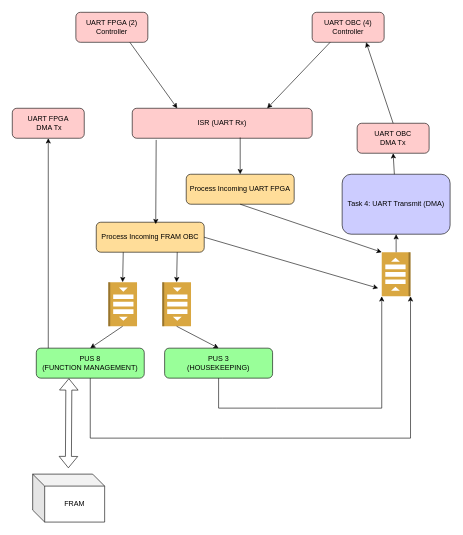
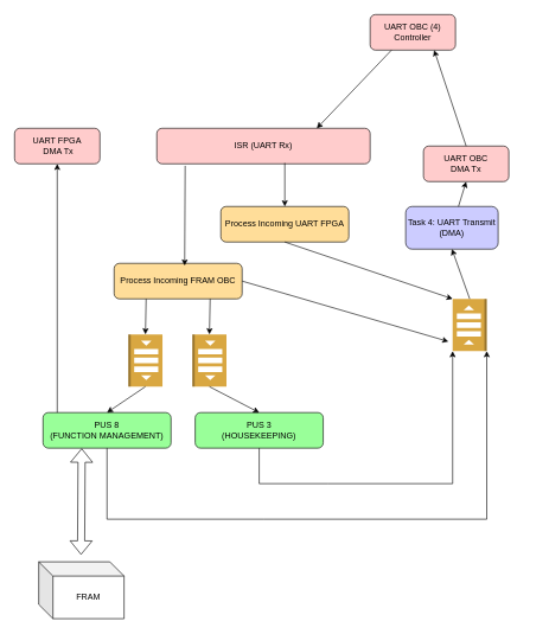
- <mxCell id="8" value="UART FPGA (2) Controller" style="rounded=1;whiteSpace=wrap;fillColor=#FFCCCC;" parent="1" vertex="1"><mxGeometry x="126" y="20" width="120" height="50" as="geometry" /></mxCell>
- <mxCell id="26" value="" style="endArrow=classic;html=1;rounded=0;entryX=0.25;entryY=0;entryDx=0;entryDy=0;exitX=0.75;exitY=1;exitDx=0;exitDy=0;" edge="1" parent="1" source="8" target="2"><mxGeometry width="50" height="50" relative="1" as="geometry"><mxPoint x="150" y="70" as="sourcePoint" /><mxPoint x="200" y="20" as="targetPoint" /></mxGeometry></mxCell>
- <mxCell id="6" value="Task 4: UART Transmit (DMA)" style="rounded=1;whiteSpace=wrap;fillColor=#CCCCFF;" parent="1" vertex="1"><mxGeometry x="570" y="290" width="180" height="100" as="geometry" /></mxCell>
+ <mxCell id="6" value="Task 4: UART Transmit (DMA)" style="rounded=1;whiteSpace=wrap;fillColor=#CCCCFF;" parent="1" vertex="1"><mxGeometry x="570" y="290" width="130" height="60" as="geometry" /></mxCell>
